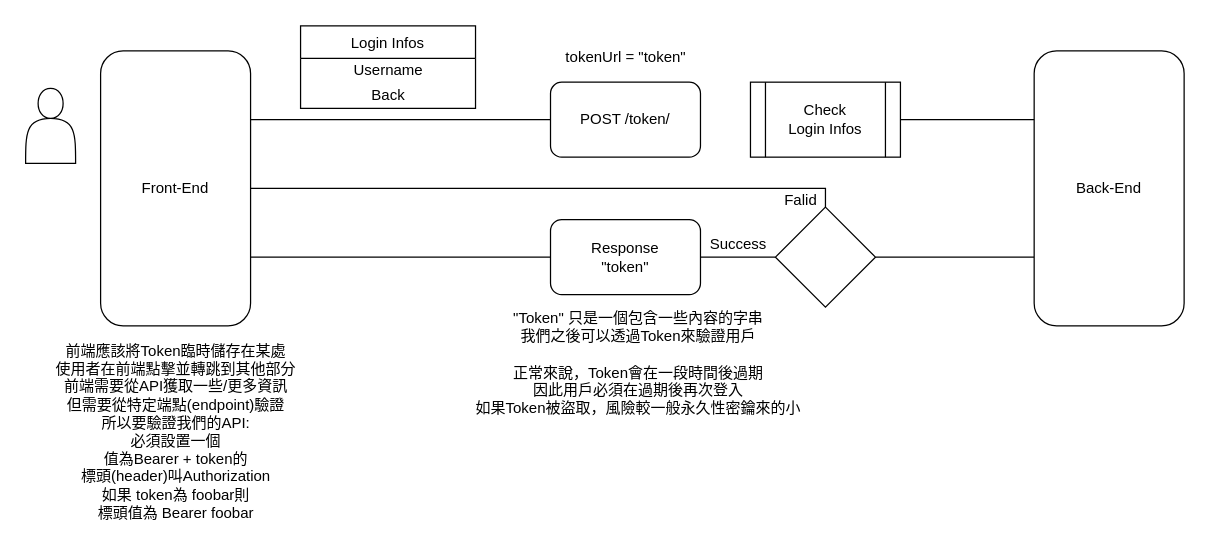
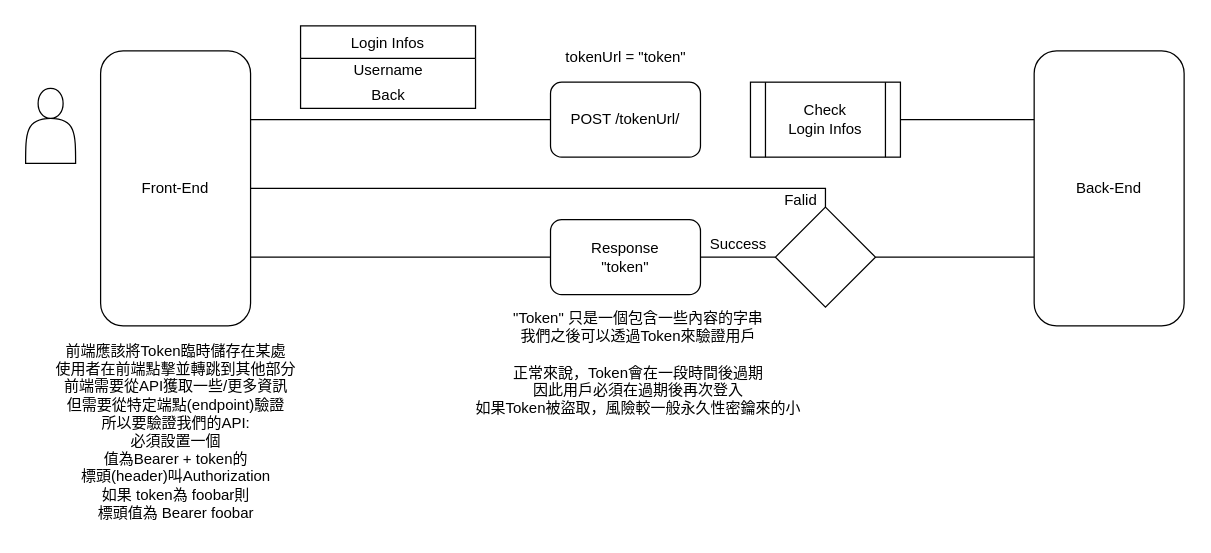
- <mxCell id="10" value="POST /token/" style="rounded=1;whiteSpace=wrap;html=1;" vertex="1" parent="1"><mxGeometry x="440" y="65" width="120" height="60" as="geometry" /></mxCell>
+ <mxCell id="10" value="POST /tokenUrl/" style="rounded=1;whiteSpace=wrap;html=1;" vertex="1" parent="1"><mxGeometry x="440" y="65" width="120" height="60" as="geometry" /></mxCell>
